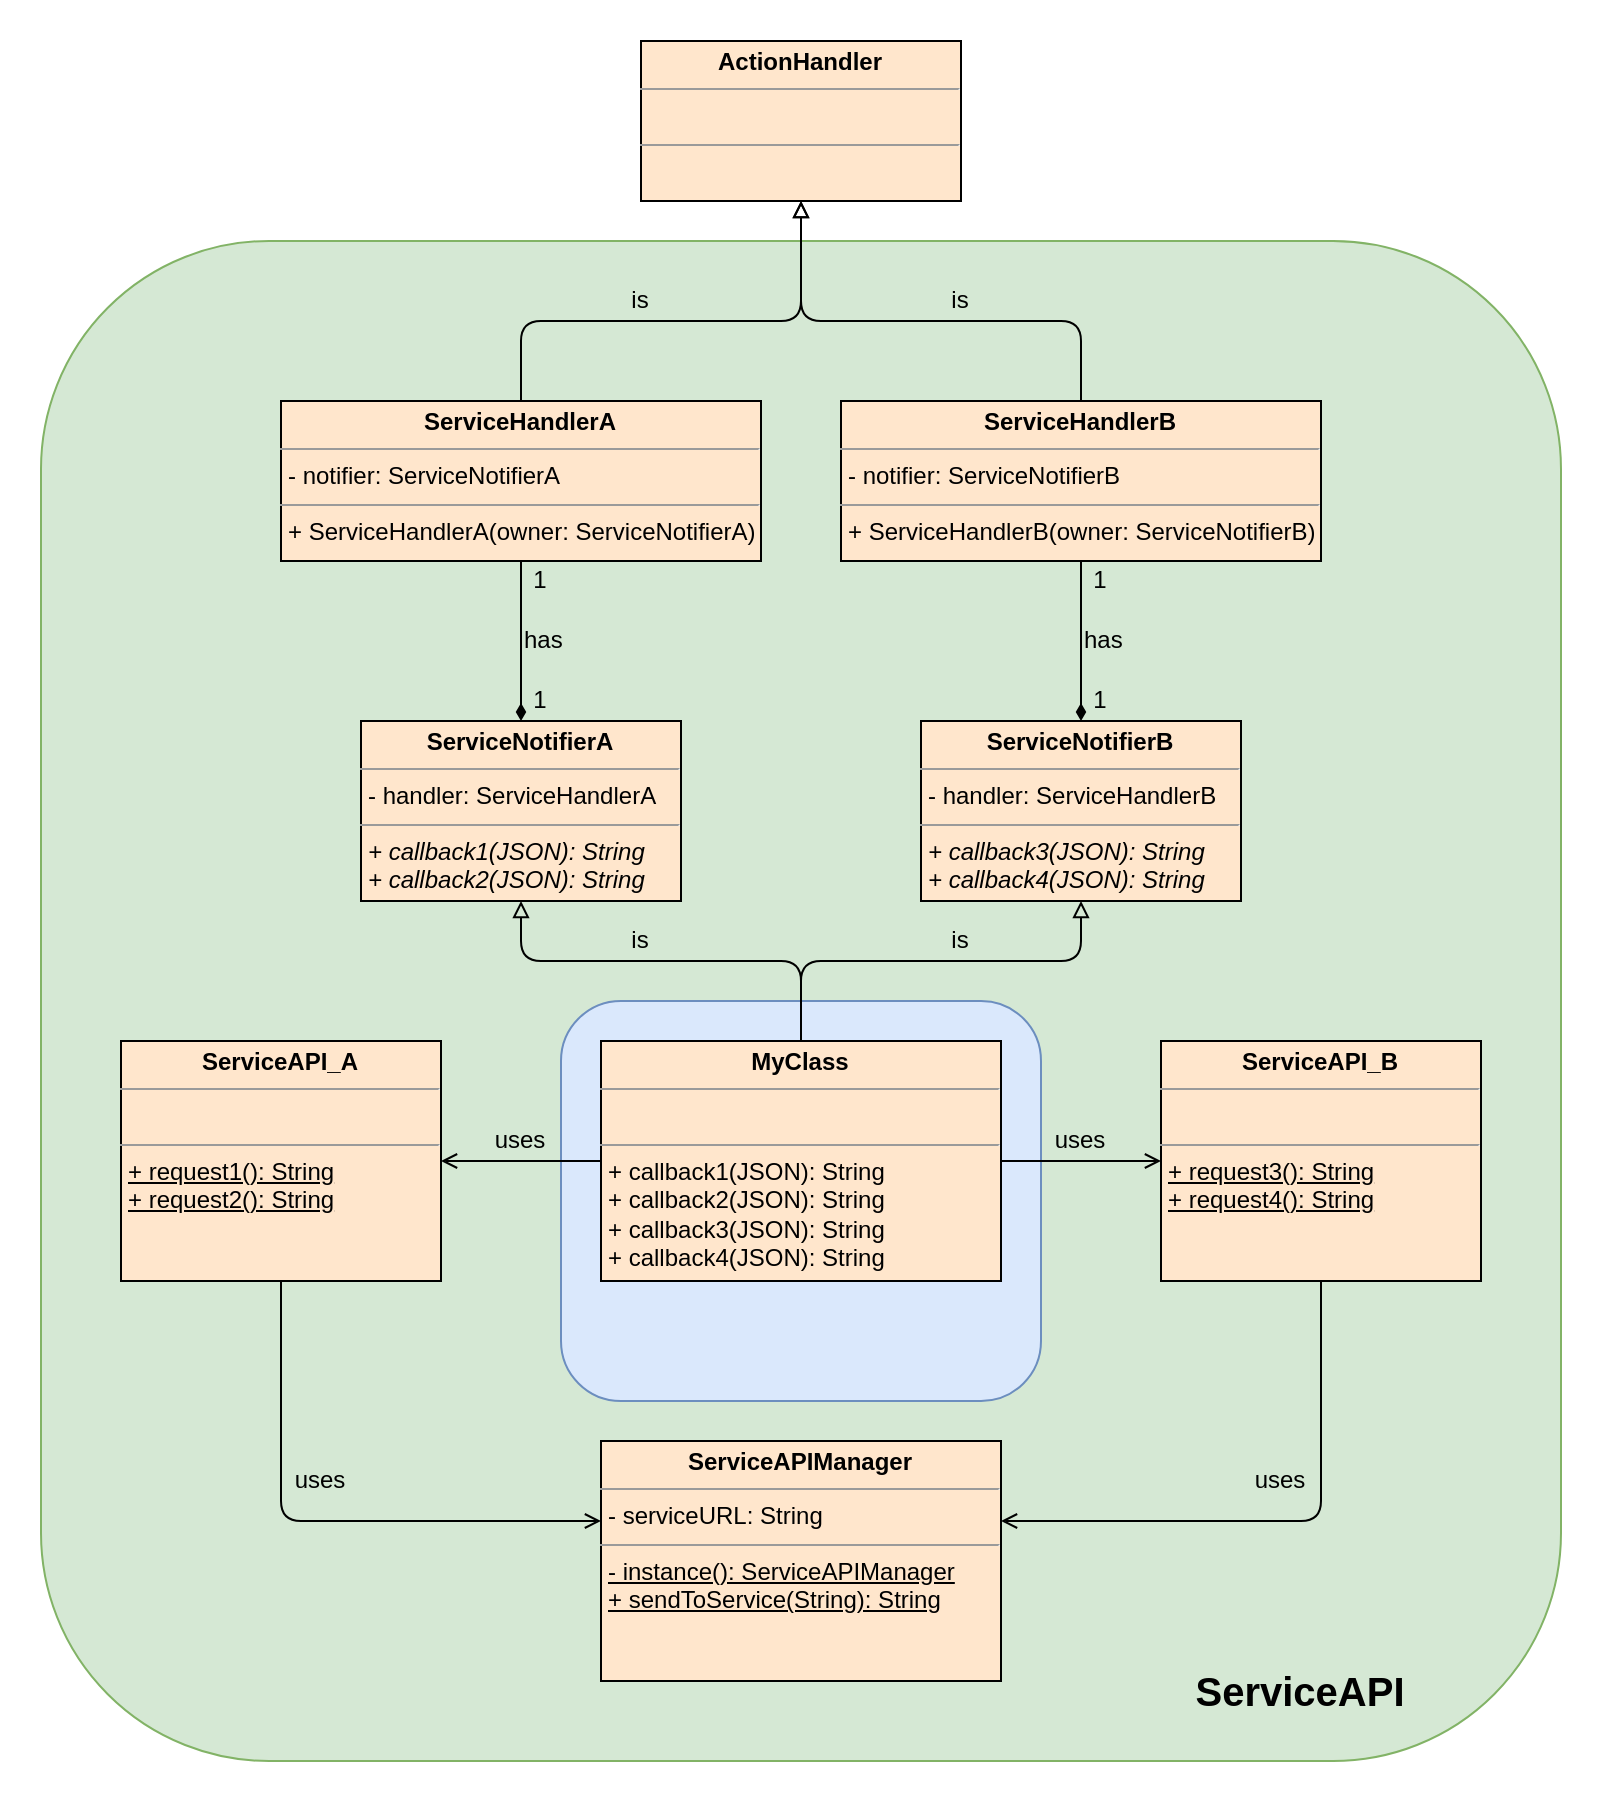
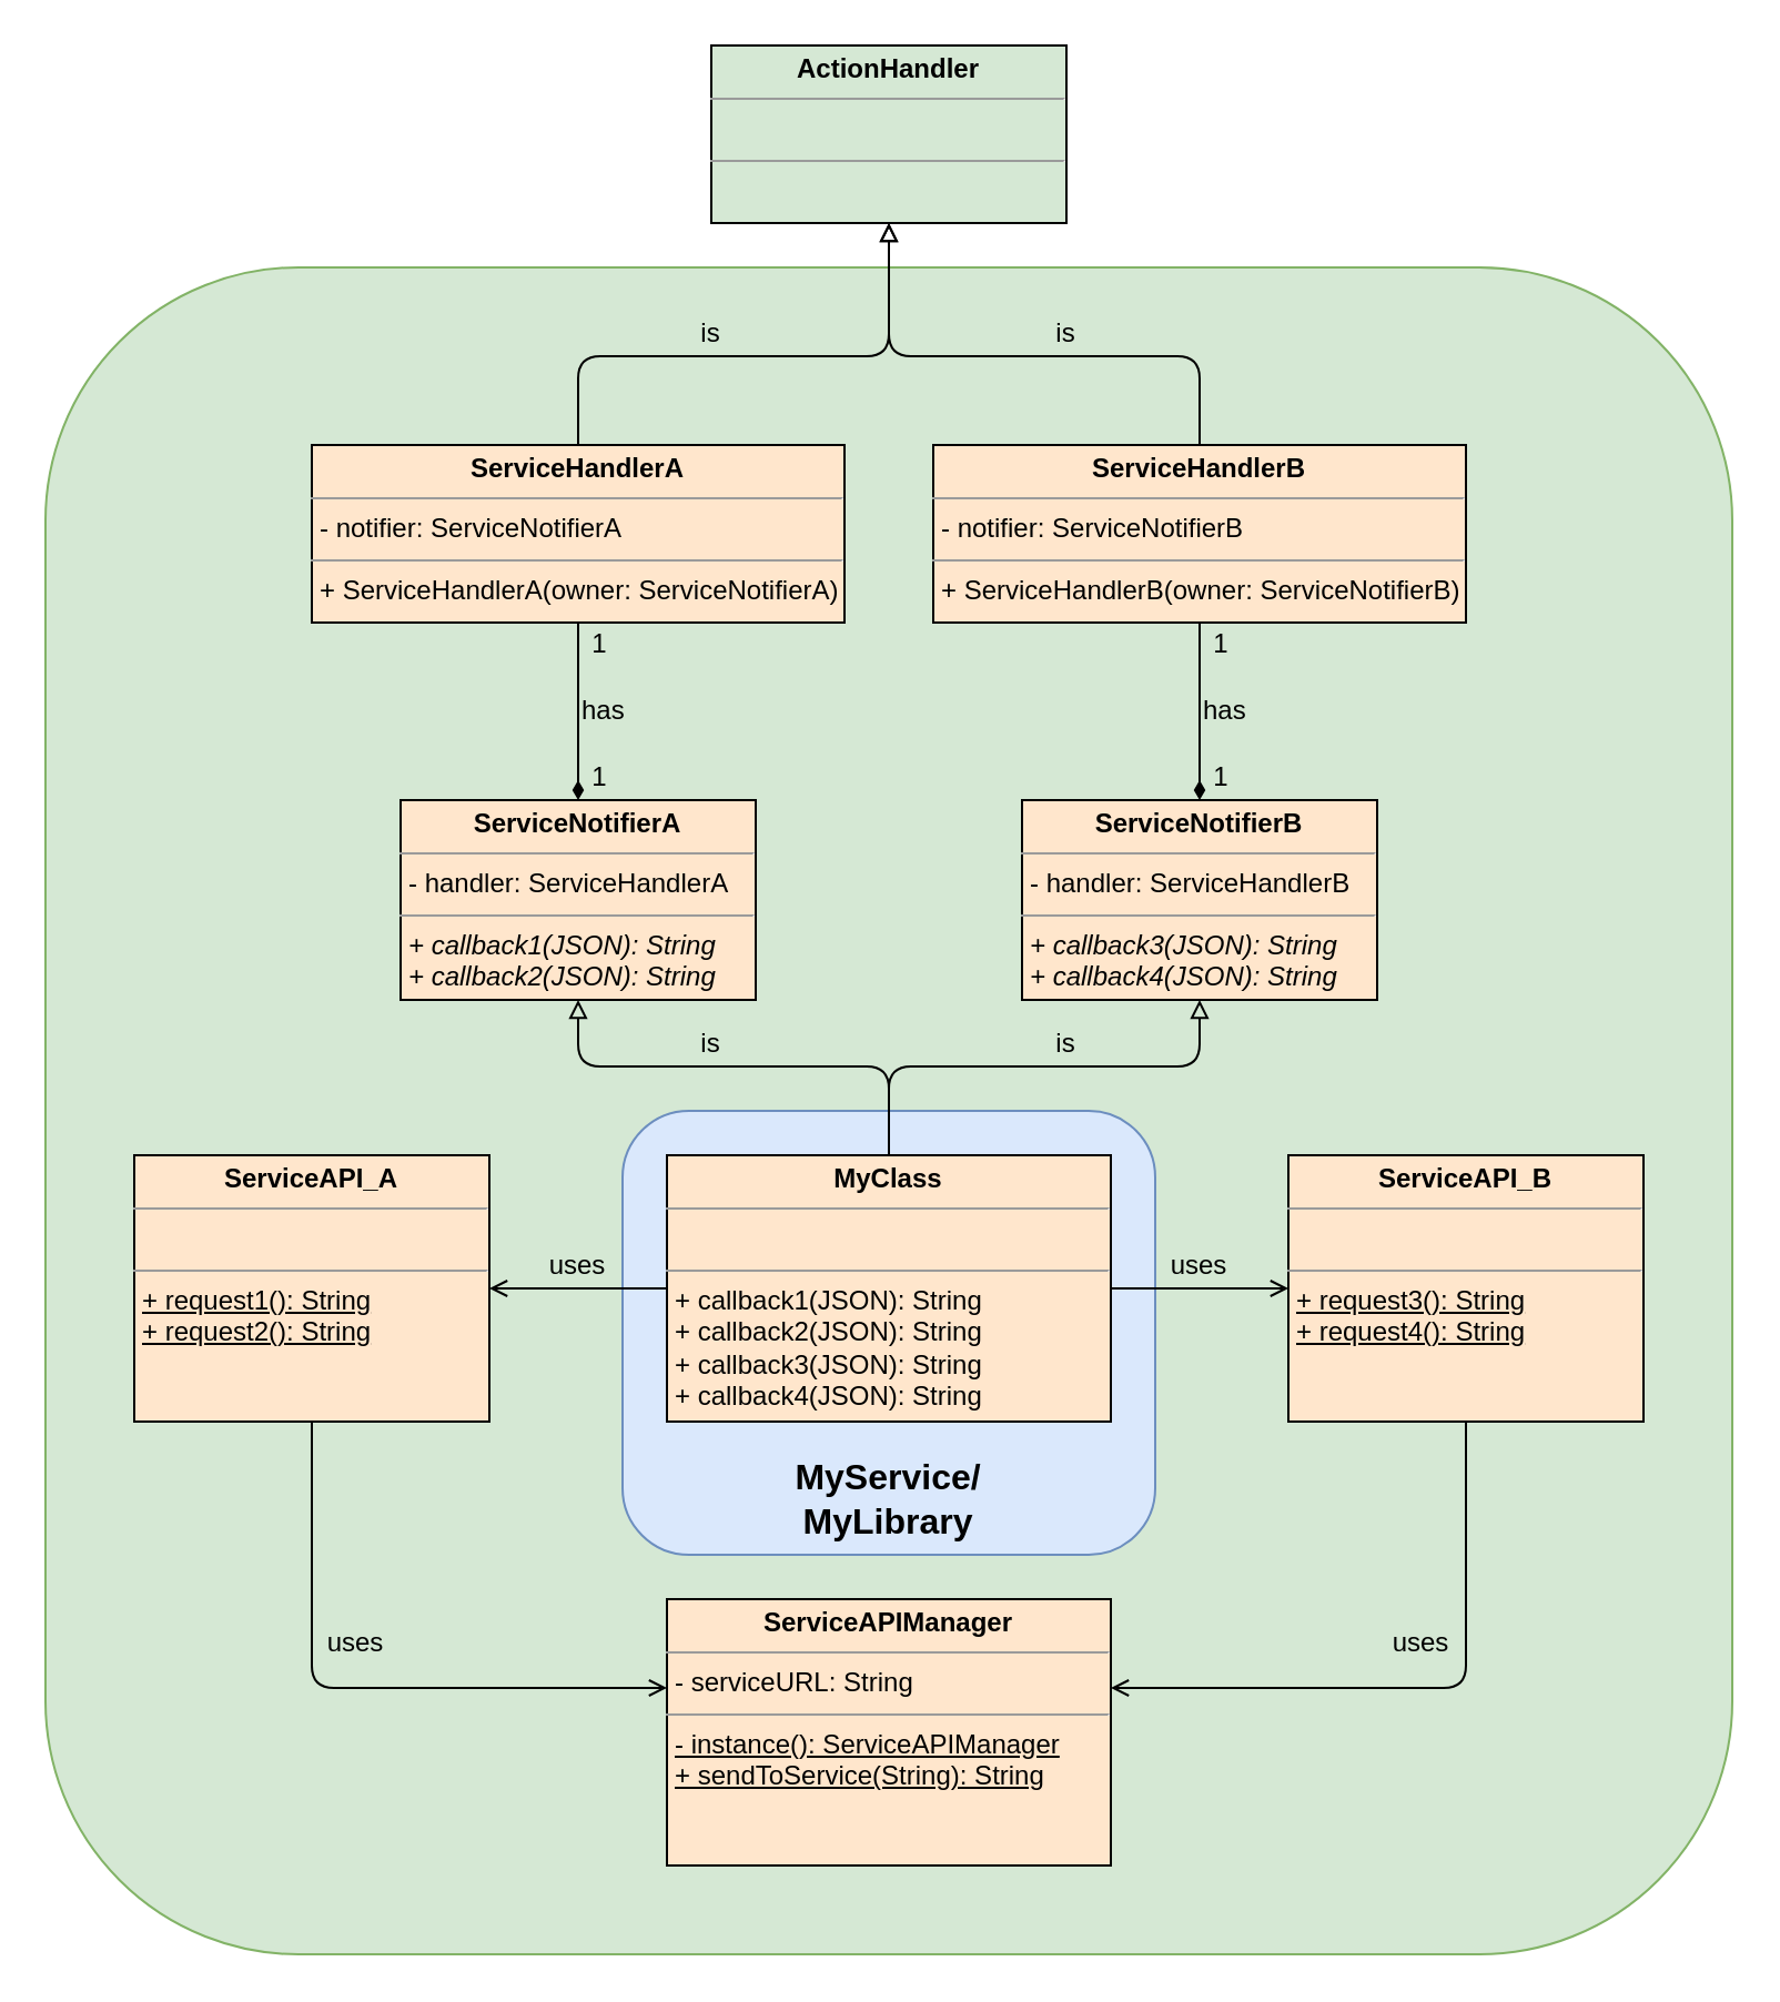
- <mxCell id="4" value="&lt;p style=&quot;margin:0px;margin-top:4px;text-align:center;&quot;&gt;&lt;span style=&quot;background-color: transparent; text-align: left;&quot;&gt;&lt;b&gt;ActionHandler&lt;/b&gt;&lt;/span&gt;&lt;/p&gt;&lt;hr size=&quot;1&quot;&gt;&lt;p style=&quot;margin:0px;margin-left:4px;&quot;&gt;&lt;br&gt;&lt;/p&gt;&lt;hr size=&quot;1&quot;&gt;&lt;p style=&quot;margin:0px;margin-left:4px;&quot;&gt;&lt;br&gt;&lt;/p&gt;" style="verticalAlign=top;align=left;overflow=fill;fontSize=12;fontFamily=Helvetica;html=1;fillColor=#ffe6cc;strokeColor=#000000;" vertex="1" parent="1"><mxGeometry x="320" y="20" width="160" height="80" as="geometry" /></mxCell>
+ <mxCell id="4" value="&lt;p style=&quot;margin:0px;margin-top:4px;text-align:center;&quot;&gt;&lt;span style=&quot;background-color: transparent; text-align: left;&quot;&gt;&lt;b&gt;ActionHandler&lt;/b&gt;&lt;/span&gt;&lt;/p&gt;&lt;hr size=&quot;1&quot;&gt;&lt;p style=&quot;margin:0px;margin-left:4px;&quot;&gt;&lt;br&gt;&lt;/p&gt;&lt;hr size=&quot;1&quot;&gt;&lt;p style=&quot;margin:0px;margin-left:4px;&quot;&gt;&lt;br&gt;&lt;/p&gt;" style="verticalAlign=top;align=left;overflow=fill;fontSize=12;fontFamily=Helvetica;html=1;fillColor=#d5e8d4;strokeColor=#000000;" vertex="1" parent="1"><mxGeometry x="320" y="20" width="160" height="80" as="geometry" /></mxCell>
+ <mxCell id="37" value="&lt;font style=&quot;font-size: 16px;&quot;&gt;&lt;b&gt;MyService/ MyLibrary&lt;/b&gt;&lt;/font&gt;" style="text;html=1;align=center;verticalAlign=middle;whiteSpace=wrap;rounded=0;" vertex="1" parent="1"><mxGeometry x="370" y="660" width="60" height="30" as="geometry" /></mxCell>
- <mxCell id="38" value="ServiceAPI" style="text;html=1;align=center;verticalAlign=middle;whiteSpace=wrap;rounded=0;fontStyle=1;fontSize=20;" vertex="1" parent="1"><mxGeometry x="620" y="830" width="60" height="30" as="geometry" /></mxCell>
